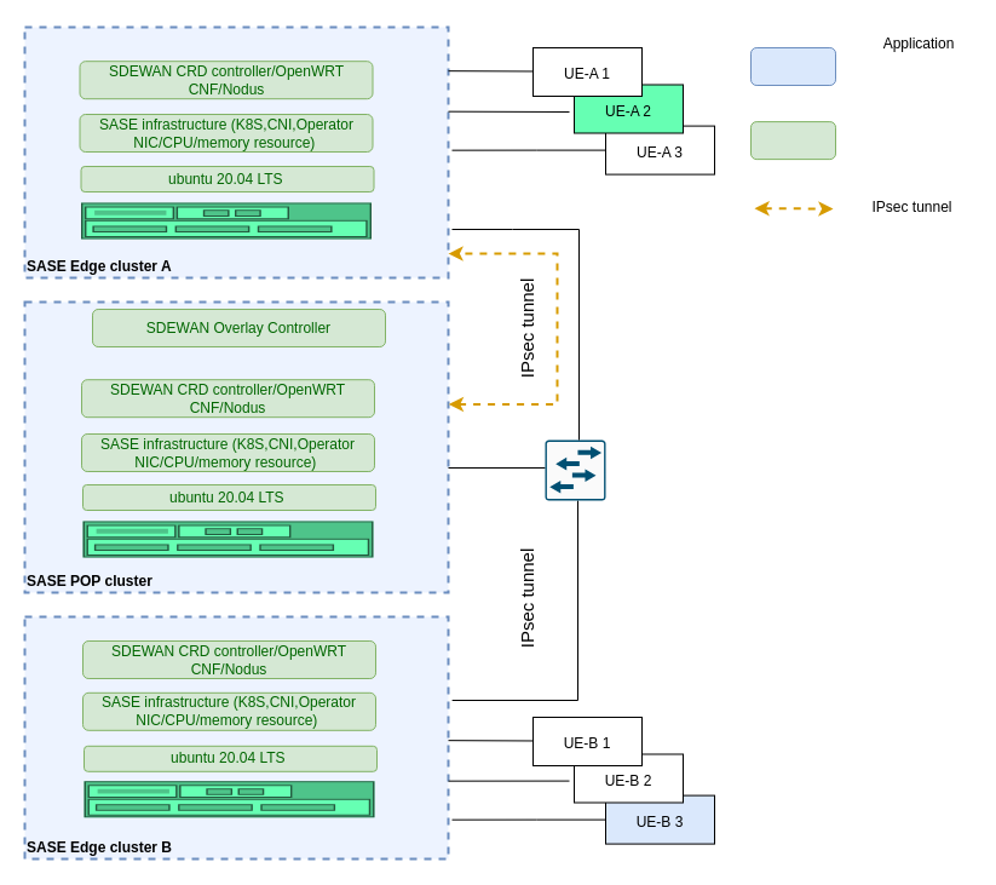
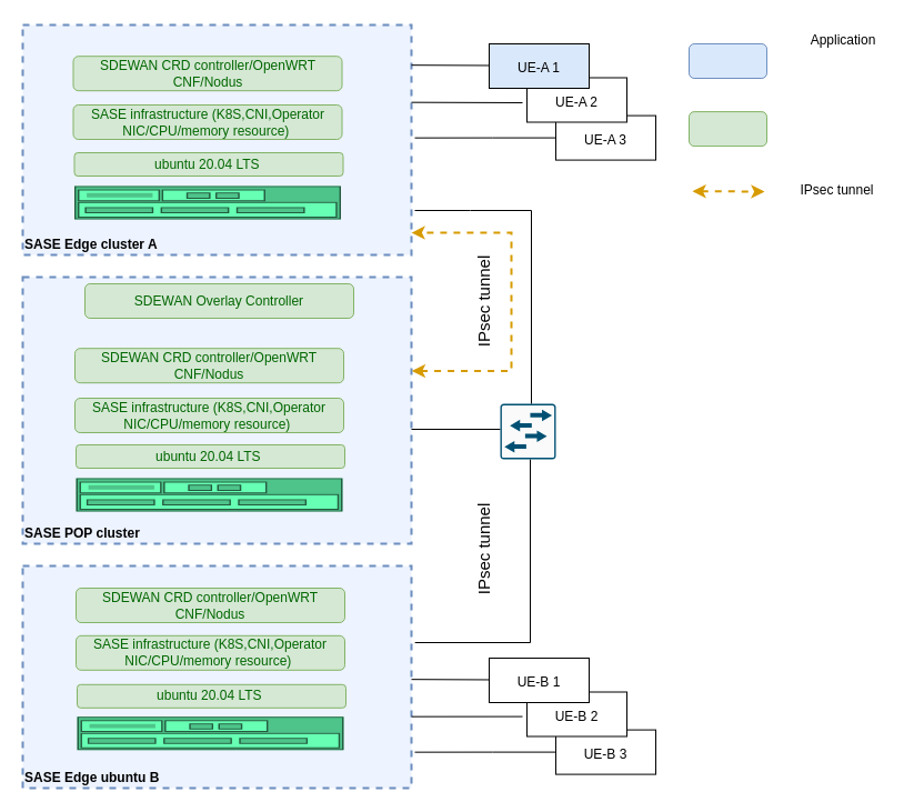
- <mxCell id="31" value="&lt;font style=&quot;font-size: 12px&quot;&gt;UE-A 1&lt;/font&gt;" style="rounded=0;whiteSpace=wrap;html=1;fontSize=18;" parent="1" vertex="1"><mxGeometry x="440" y="39" width="90" height="40" as="geometry" /></mxCell>
+ <mxCell id="31" value="&lt;font style=&quot;font-size: 12px&quot;&gt;UE-A 1&lt;/font&gt;" style="rounded=0;whiteSpace=wrap;html=1;fontSize=18;fillColor=#dae8fc;" parent="1" vertex="1"><mxGeometry x="440" y="39" width="90" height="40" as="geometry" /></mxCell>
- <mxCell id="30" value="&lt;font style=&quot;font-size: 12px&quot;&gt;UE-A 2&lt;/font&gt;" style="rounded=0;whiteSpace=wrap;html=1;fontSize=18;fillColor=#66ffb3;" parent="1" vertex="1"><mxGeometry x="474" y="69.5" width="90" height="40" as="geometry" /></mxCell>
+ <mxCell id="30" value="&lt;font style=&quot;font-size: 12px&quot;&gt;UE-A 2&lt;/font&gt;" style="rounded=0;whiteSpace=wrap;html=1;fontSize=18;" parent="1" vertex="1"><mxGeometry x="474" y="69.5" width="90" height="40" as="geometry" /></mxCell>
- <mxCell id="2" value="&lt;font style=&quot;font-size: 12px&quot;&gt;UE-B 3&lt;/font&gt;" style="rounded=0;whiteSpace=wrap;html=1;fontSize=18;fillColor=#dae8fc;" parent="1" vertex="1"><mxGeometry x="500" y="656.6" width="90" height="40" as="geometry" /></mxCell>
+ <mxCell id="2" value="&lt;font style=&quot;font-size: 12px&quot;&gt;UE-B 3&lt;/font&gt;" style="rounded=0;whiteSpace=wrap;html=1;fontSize=18;" parent="1" vertex="1"><mxGeometry x="500" y="656.6" width="90" height="40" as="geometry" /></mxCell>
- <mxCell id="13" value="SASE Edge cluster B" style="rounded=0;whiteSpace=wrap;html=1;strokeColor=#6C8EBF;strokeWidth=2;dashed=1;verticalAlign=bottom;align=left;fontStyle=1;fillColor=#EDF3FF;glass=0;sketch=0;" parent="1" vertex="1"><mxGeometry x="20" y="509" width="350" height="200" as="geometry" /></mxCell>
+ <mxCell id="13" value="SASE Edge ubuntu B" style="rounded=0;whiteSpace=wrap;html=1;strokeColor=#6C8EBF;strokeWidth=2;dashed=1;verticalAlign=bottom;align=left;fontStyle=1;fillColor=#EDF3FF;glass=0;sketch=0;" parent="1" vertex="1"><mxGeometry x="20" y="509" width="350" height="200" as="geometry" /></mxCell>
